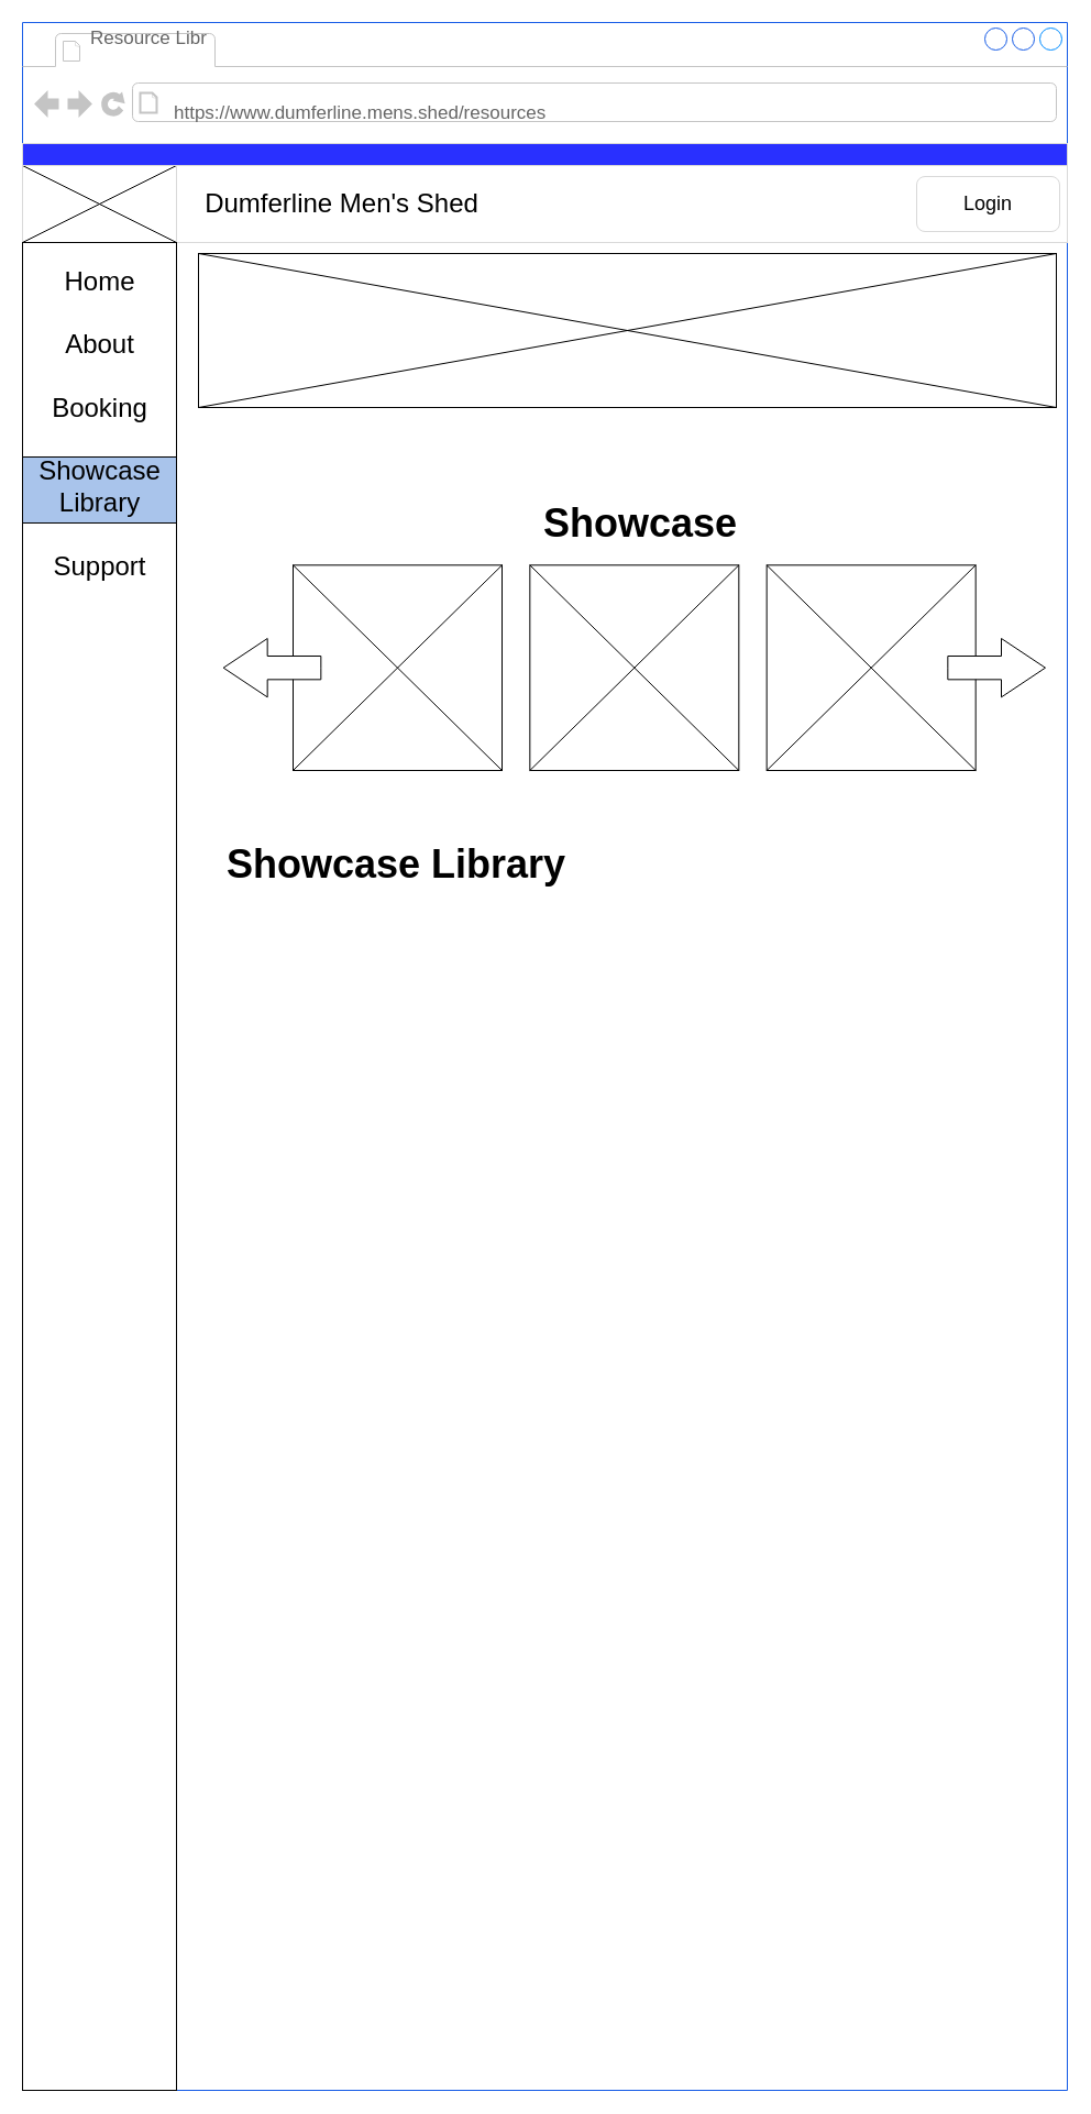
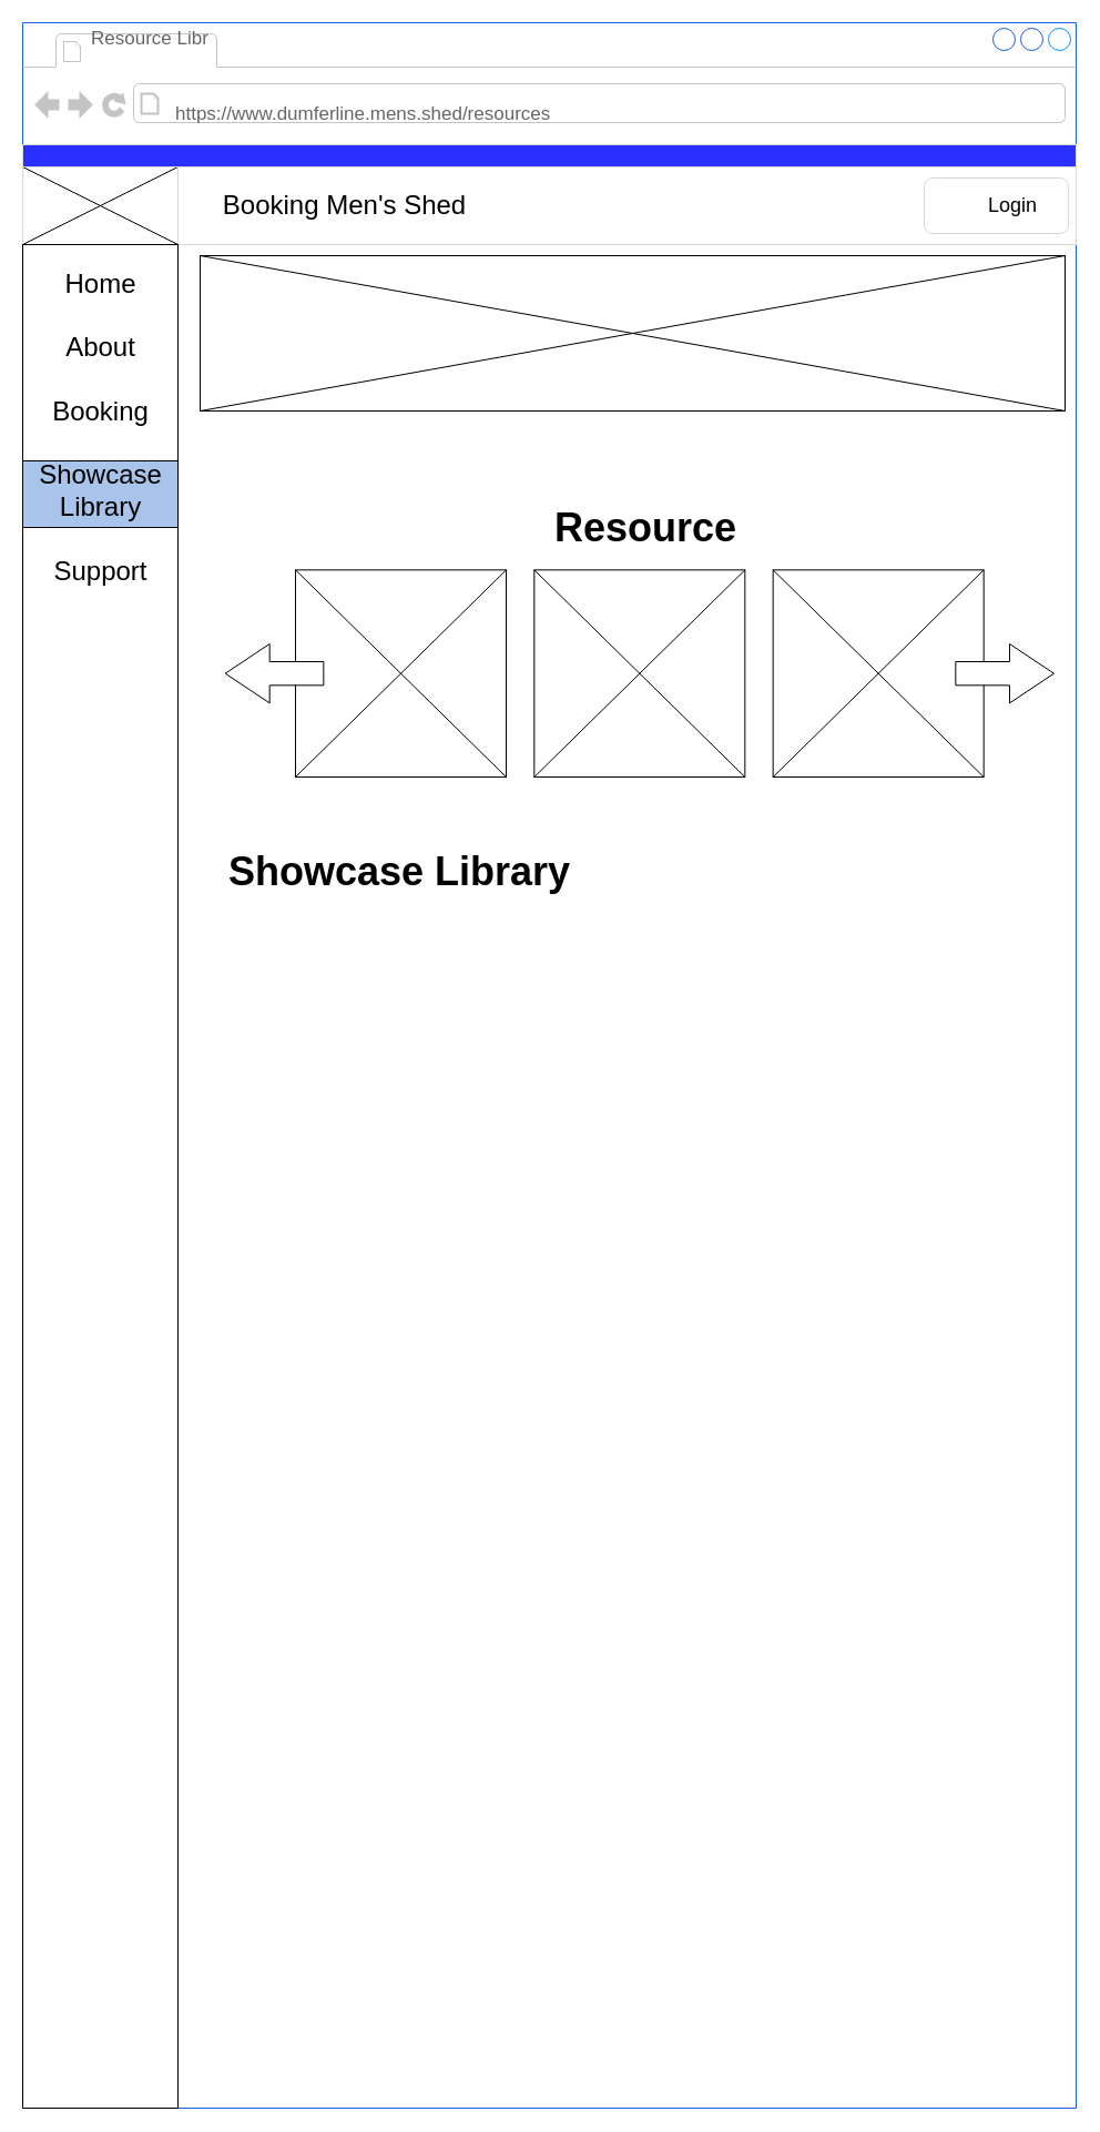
- <mxCell id="7" value="&lt;font style=&quot;font-size: 24px;&quot;&gt;Dumferline Men's Shed&lt;/font&gt;" style="text;html=1;strokeColor=none;fillColor=none;align=center;verticalAlign=middle;whiteSpace=wrap;rounded=0;" vertex="1" parent="2"><mxGeometry x="76.5" y="135" width="427" height="60" as="geometry" /></mxCell>
+ <mxCell id="7" value="&lt;font style=&quot;font-size: 24px;&quot;&gt;Booking Men's Shed&lt;/font&gt;" style="text;html=1;strokeColor=none;fillColor=none;align=center;verticalAlign=middle;whiteSpace=wrap;rounded=0;" vertex="1" parent="2"><mxGeometry x="76.5" y="135" width="427" height="60" as="geometry" /></mxCell>
- <mxCell id="13" value="Login" style="text;html=1;strokeColor=none;fillColor=none;align=center;verticalAlign=middle;whiteSpace=wrap;rounded=0;fontSize=18;" vertex="1" parent="2"><mxGeometry x="838" y="150" width="80" height="30" as="geometry" /></mxCell>
+ <mxCell id="13" value="Login" style="text;html=1;strokeColor=none;fillColor=none;align=center;verticalAlign=middle;whiteSpace=wrap;rounded=0;fontSize=18;" vertex="1" parent="2"><mxGeometry x="853" y="150" width="80" height="30" as="geometry" /></mxCell>
- <mxCell id="22" value="&lt;font style=&quot;font-size: 36px;&quot;&gt;&lt;b style=&quot;&quot;&gt;Showcase&lt;/b&gt;&lt;/font&gt;" style="text;html=1;strokeColor=none;fillColor=none;align=center;verticalAlign=middle;whiteSpace=wrap;rounded=0;fontSize=18;fontColor=#000000;" vertex="1" parent="21"><mxGeometry x="304" y="-10" width="176" height="50" as="geometry" /></mxCell>
+ <mxCell id="22" value="&lt;font style=&quot;font-size: 36px;&quot;&gt;&lt;b style=&quot;&quot;&gt;Resource&lt;/b&gt;&lt;/font&gt;" style="text;html=1;strokeColor=none;fillColor=none;align=center;verticalAlign=middle;whiteSpace=wrap;rounded=0;fontSize=18;fontColor=#000000;" vertex="1" parent="21"><mxGeometry x="304" y="-10" width="176" height="50" as="geometry" /></mxCell>
